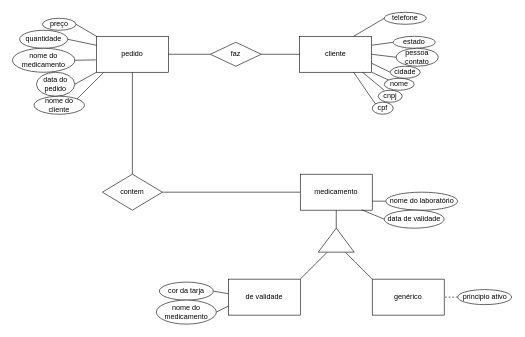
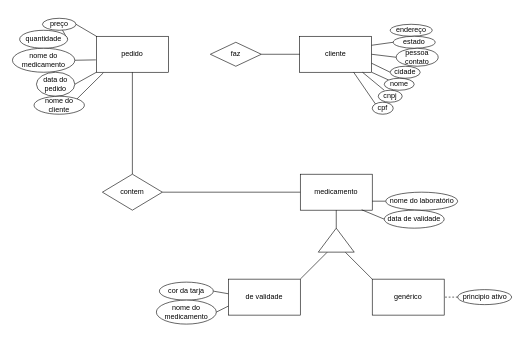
- <mxCell id="15" value="telefone" style="ellipse;whiteSpace=wrap;html=1;" parent="1" vertex="1"><mxGeometry x="640" y="20" width="70" height="20" as="geometry" /></mxCell>
- <mxCell id="14" style="edgeStyle=none;rounded=0;orthogonalLoop=1;jettySize=auto;html=1;exitX=0;exitY=0.5;exitDx=0;exitDy=0;entryX=0.75;entryY=0;entryDx=0;entryDy=0;endArrow=none;endFill=0;" parent="1" source="15" target="2" edge="1"><mxGeometry relative="1" as="geometry" /></mxCell>
+ <mxCell id="6" value="endereço" style="ellipse;whiteSpace=wrap;html=1;" parent="1" vertex="1"><mxGeometry x="650" y="40" width="70" height="20" as="geometry" /></mxCell>
- <mxCell id="25" style="edgeStyle=none;rounded=0;orthogonalLoop=1;jettySize=auto;html=1;exitX=1;exitY=0.5;exitDx=0;exitDy=0;entryX=0;entryY=0.25;entryDx=0;entryDy=0;endArrow=none;endFill=0;" parent="1" source="26" target="19" edge="1"><mxGeometry relative="1" as="geometry" /></mxCell>
+ <mxCell id="25" style="edgeStyle=none;rounded=0;orthogonalLoop=1;jettySize=auto;html=1;exitX=1;exitY=0.5;exitDx=0;exitDy=0;endArrow=none;endFill=0;" parent="1" source="26" target="24" edge="1"><mxGeometry relative="1" as="geometry" /></mxCell>
- <mxCell id="21" style="edgeStyle=none;rounded=0;orthogonalLoop=1;jettySize=auto;html=1;exitX=0;exitY=0.5;exitDx=0;exitDy=0;entryX=1;entryY=0.5;entryDx=0;entryDy=0;endArrow=none;endFill=0;" parent="1" source="54" target="19" edge="1"><mxGeometry relative="1" as="geometry"><mxPoint x="350" y="90" as="sourcePoint" /></mxGeometry></mxCell>
